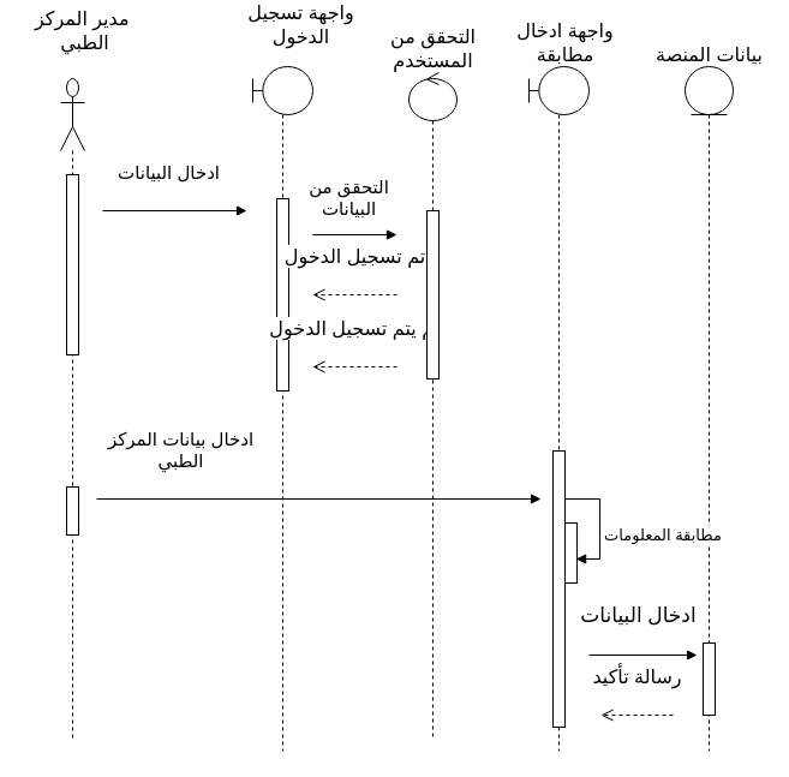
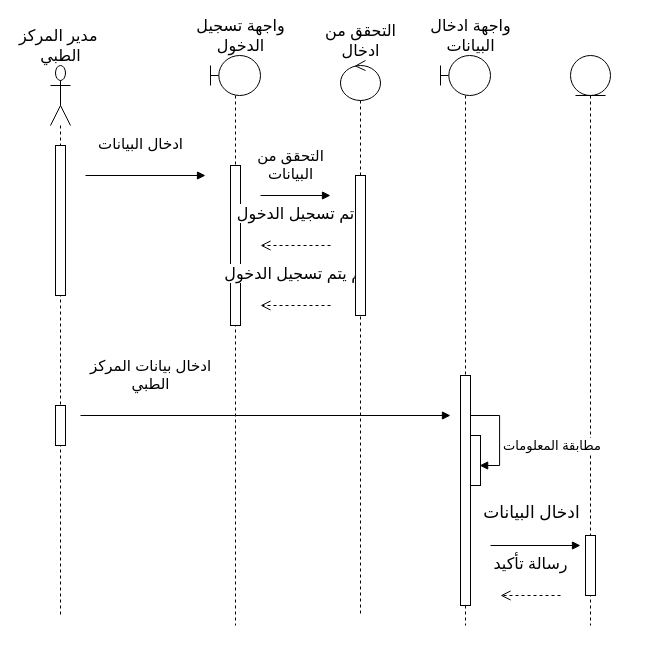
- <mxCell id="4" value="&lt;font style=&quot;font-size: 16px&quot;&gt;واجهة تسجيل&lt;br&gt;الدخول&lt;/font&gt;" style="text;html=1;align=center;verticalAlign=middle;resizable=0;points=[];autosize=1;" parent="1" vertex="1"><mxGeometry x="210" y="5" width="80" height="30" as="geometry" /></mxCell>
+ <mxCell id="4" value="&lt;font style=&quot;font-size: 16px&quot;&gt;واجهة تسجيل&lt;br&gt;الدخول&lt;/font&gt;" style="text;html=1;align=center;verticalAlign=middle;resizable=0;points=[];autosize=1;" parent="1" vertex="1"><mxGeometry x="200" y="20" width="80" height="30" as="geometry" /></mxCell>
- <mxCell id="16" value="&lt;font style=&quot;font-size: 16px&quot;&gt;مدير المركز&amp;nbsp;&lt;br&gt;الطبي&lt;br&gt;&lt;/font&gt;" style="text;html=1;align=center;verticalAlign=middle;resizable=0;points=[];autosize=1;" parent="1" vertex="1"><mxGeometry x="30" y="10" width="80" height="30" as="geometry" /></mxCell>
+ <mxCell id="16" value="&lt;font style=&quot;font-size: 16px&quot;&gt;مدير المركز&amp;nbsp;&lt;br&gt;الطبي&lt;br&gt;&lt;/font&gt;" style="text;html=1;align=center;verticalAlign=middle;resizable=0;points=[];autosize=1;" parent="1" vertex="1"><mxGeometry x="20" y="30" width="80" height="30" as="geometry" /></mxCell>
- <mxCell id="22" value="&lt;font style=&quot;font-size: 16px&quot;&gt;واجهة ادخال&lt;br&gt;مطابقة&lt;/font&gt;" style="text;html=1;align=center;verticalAlign=middle;resizable=0;points=[];autosize=1;" parent="1" vertex="1"><mxGeometry x="430" y="20" width="80" height="30" as="geometry" /></mxCell>
+ <mxCell id="22" value="&lt;font style=&quot;font-size: 16px&quot;&gt;واجهة ادخال&lt;br&gt;البيانات&lt;/font&gt;" style="text;html=1;align=center;verticalAlign=middle;resizable=0;points=[];autosize=1;" parent="1" vertex="1"><mxGeometry x="430" y="20" width="80" height="30" as="geometry" /></mxCell>
- <mxCell id="5" value="&lt;font style=&quot;font-size: 16px&quot;&gt;التحقق من &lt;br&gt;المستخدم&lt;/font&gt;" style="text;html=1;align=center;verticalAlign=middle;resizable=0;points=[];autosize=1;" parent="1" vertex="1"><mxGeometry x="325" y="25" width="70" height="30" as="geometry" /></mxCell>
+ <mxCell id="5" value="&lt;font style=&quot;font-size: 16px&quot;&gt;التحقق من &lt;br&gt;ادخال&lt;/font&gt;" style="text;html=1;align=center;verticalAlign=middle;resizable=0;points=[];autosize=1;" parent="1" vertex="1"><mxGeometry x="325" y="25" width="70" height="30" as="geometry" /></mxCell>
- <mxCell id="10" value="&lt;font style=&quot;font-size: 16px&quot;&gt;بيانات المنصة&lt;/font&gt;" style="text;html=1;align=center;verticalAlign=middle;resizable=0;points=[];autosize=1;" parent="1" vertex="1"><mxGeometry x="545" y="35" width="90" height="20" as="geometry" /></mxCell>
